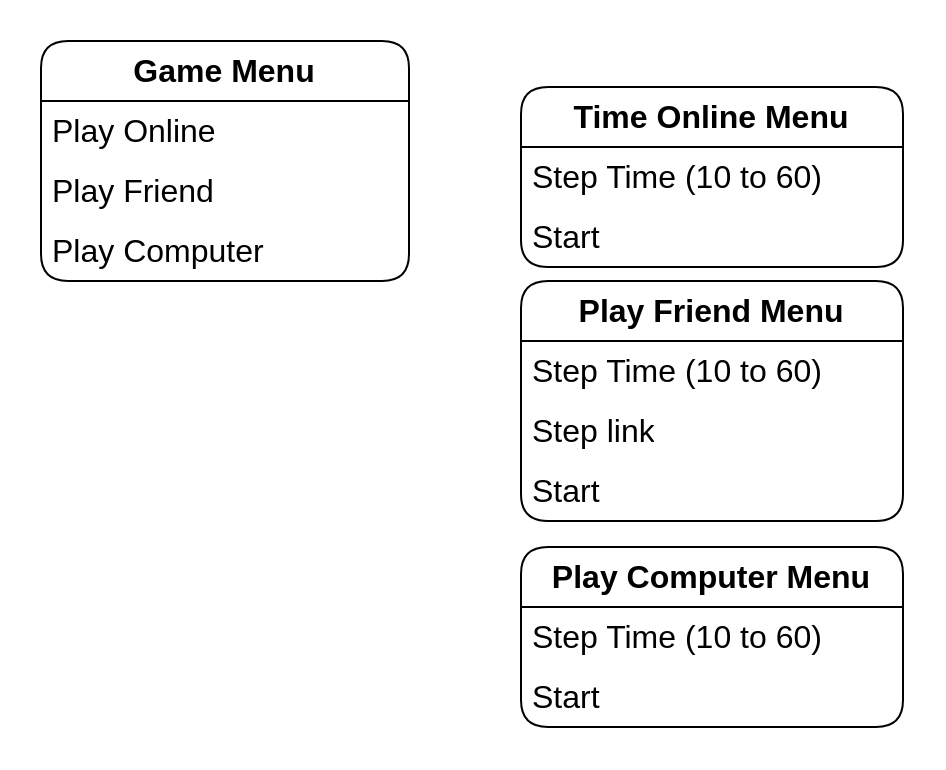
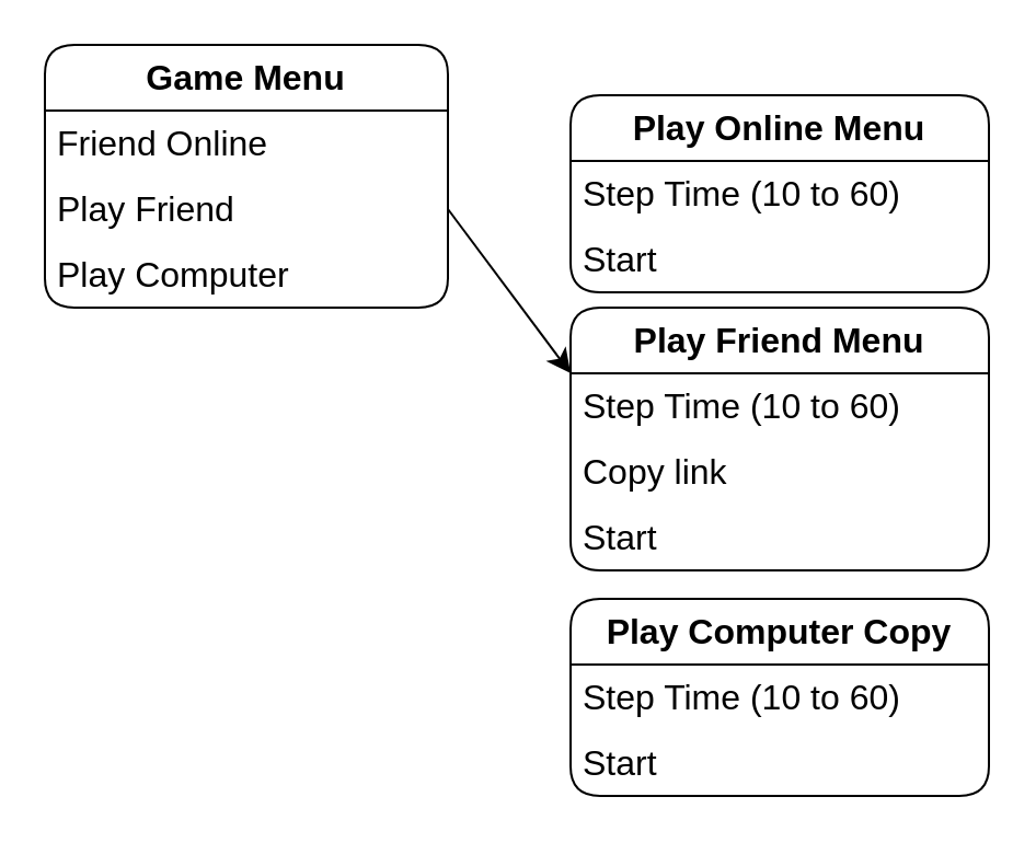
- <mxCell id="6" value="&lt;b&gt;Time Online Menu&lt;/b&gt;" style="swimlane;fontStyle=0;childLayout=stackLayout;horizontal=1;startSize=30;horizontalStack=0;resizeParent=1;resizeParentMax=0;resizeLast=0;collapsible=1;marginBottom=0;whiteSpace=wrap;html=1;rounded=1;fontSize=16;fillColor=default;" parent="1" vertex="1"><mxGeometry x="260" y="43" width="191" height="90" as="geometry" /></mxCell>
+ <mxCell id="6" value="&lt;b&gt;Play Online Menu&lt;/b&gt;" style="swimlane;fontStyle=0;childLayout=stackLayout;horizontal=1;startSize=30;horizontalStack=0;resizeParent=1;resizeParentMax=0;resizeLast=0;collapsible=1;marginBottom=0;whiteSpace=wrap;html=1;rounded=1;fontSize=16;fillColor=default;" parent="1" vertex="1"><mxGeometry x="260" y="43" width="191" height="90" as="geometry" /></mxCell>
- <mxCell id="3" value="Play Online" style="text;align=left;verticalAlign=middle;spacingLeft=4;spacingRight=4;overflow=hidden;points=[[0,0.5],[1,0.5]];portConstraint=eastwest;rotatable=0;whiteSpace=wrap;html=1;fontSize=16;rounded=1;" parent="2" vertex="1"><mxGeometry y="30" width="184" height="30" as="geometry" /></mxCell>
+ <mxCell id="3" value="Friend Online" style="text;align=left;verticalAlign=middle;spacingLeft=4;spacingRight=4;overflow=hidden;points=[[0,0.5],[1,0.5]];portConstraint=eastwest;rotatable=0;whiteSpace=wrap;html=1;fontSize=16;rounded=1;" parent="2" vertex="1"><mxGeometry y="30" width="184" height="30" as="geometry" /></mxCell>
+ <mxCell id="16" style="edgeStyle=none;curved=1;rounded=0;orthogonalLoop=1;jettySize=auto;html=1;exitX=1;exitY=0.5;exitDx=0;exitDy=0;entryX=0;entryY=0.25;entryDx=0;entryDy=0;fontSize=12;startSize=8;endSize=8;" edge="1" parent="1" source="4" target="9"><mxGeometry relative="1" as="geometry" /></mxCell>
- <mxCell id="11" value="Step link" style="text;strokeColor=none;fillColor=none;align=left;verticalAlign=middle;spacingLeft=4;spacingRight=4;overflow=hidden;points=[[0,0.5],[1,0.5]];portConstraint=eastwest;rotatable=0;whiteSpace=wrap;html=1;fontSize=16;" vertex="1" parent="9"><mxGeometry y="60" width="191" height="30" as="geometry" /></mxCell>
+ <mxCell id="11" value="Copy link" style="text;strokeColor=none;fillColor=none;align=left;verticalAlign=middle;spacingLeft=4;spacingRight=4;overflow=hidden;points=[[0,0.5],[1,0.5]];portConstraint=eastwest;rotatable=0;whiteSpace=wrap;html=1;fontSize=16;" vertex="1" parent="9"><mxGeometry y="60" width="191" height="30" as="geometry" /></mxCell>
- <mxCell id="13" value="&lt;b&gt;Play Computer Menu&lt;/b&gt;" style="swimlane;fontStyle=0;childLayout=stackLayout;horizontal=1;startSize=30;horizontalStack=0;resizeParent=1;resizeParentMax=0;resizeLast=0;collapsible=1;marginBottom=0;whiteSpace=wrap;html=1;rounded=1;fontSize=16;fillColor=default;" vertex="1" parent="1"><mxGeometry x="260" y="273" width="191" height="90" as="geometry" /></mxCell>
+ <mxCell id="13" value="&lt;b&gt;Play Computer Copy&lt;/b&gt;" style="swimlane;fontStyle=0;childLayout=stackLayout;horizontal=1;startSize=30;horizontalStack=0;resizeParent=1;resizeParentMax=0;resizeLast=0;collapsible=1;marginBottom=0;whiteSpace=wrap;html=1;rounded=1;fontSize=16;fillColor=default;" vertex="1" parent="1"><mxGeometry x="260" y="273" width="191" height="90" as="geometry" /></mxCell>
